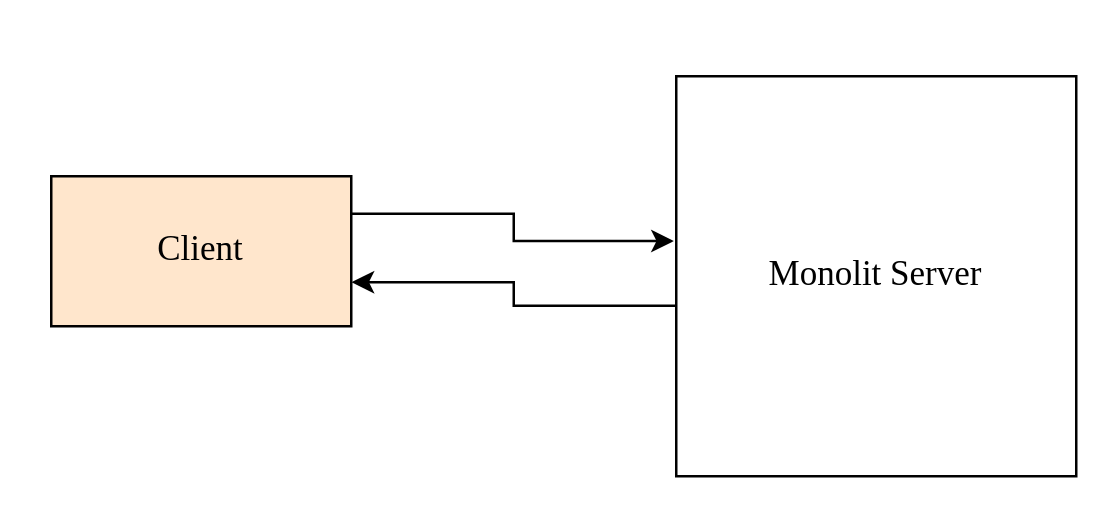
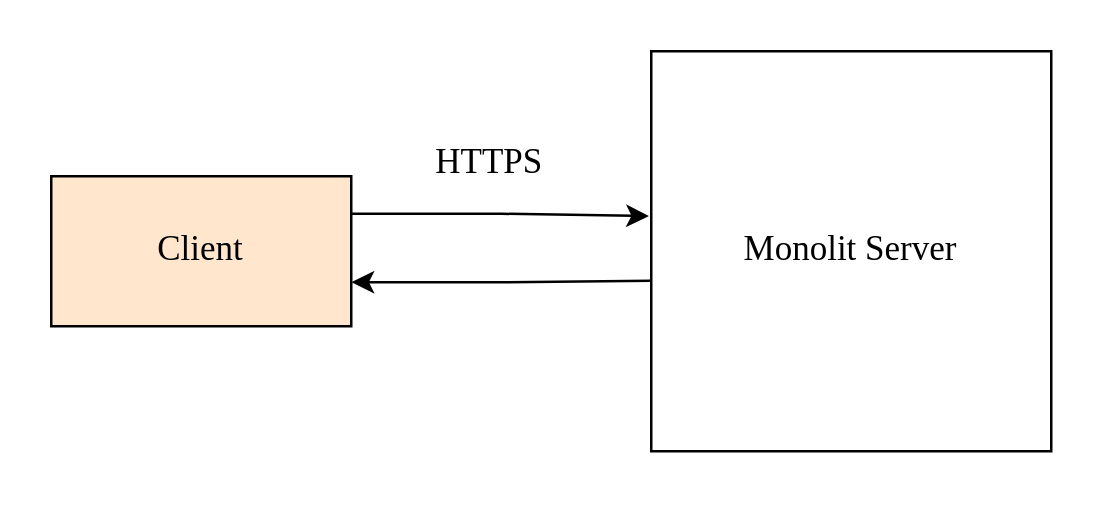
+ <mxCell id="6" value="HTTPS" style="text;html=1;align=center;verticalAlign=middle;resizable=0;points=[];autosize=1;strokeColor=none;fillColor=none;fontSize=14;fontFamily=Times New Roman;" parent="1" vertex="1"><mxGeometry x="165" y="55" width="60" height="20" as="geometry" /></mxCell>
- <mxCell id="5" value="&lt;font style=&quot;font-size: 14px;&quot;&gt;Monolit Server&lt;/font&gt;" style="rounded=0;whiteSpace=wrap;html=1;fontFamily=Times New Roman;fontSize=14;" parent="1" vertex="1"><mxGeometry x="270" y="30" width="160" height="160" as="geometry" /></mxCell>
+ <mxCell id="5" value="&lt;font style=&quot;font-size: 14px;&quot;&gt;Monolit Server&lt;/font&gt;" style="rounded=0;whiteSpace=wrap;html=1;fontFamily=Times New Roman;fontSize=14;" parent="1" vertex="1"><mxGeometry x="260" y="20" width="160" height="160" as="geometry" /></mxCell>
